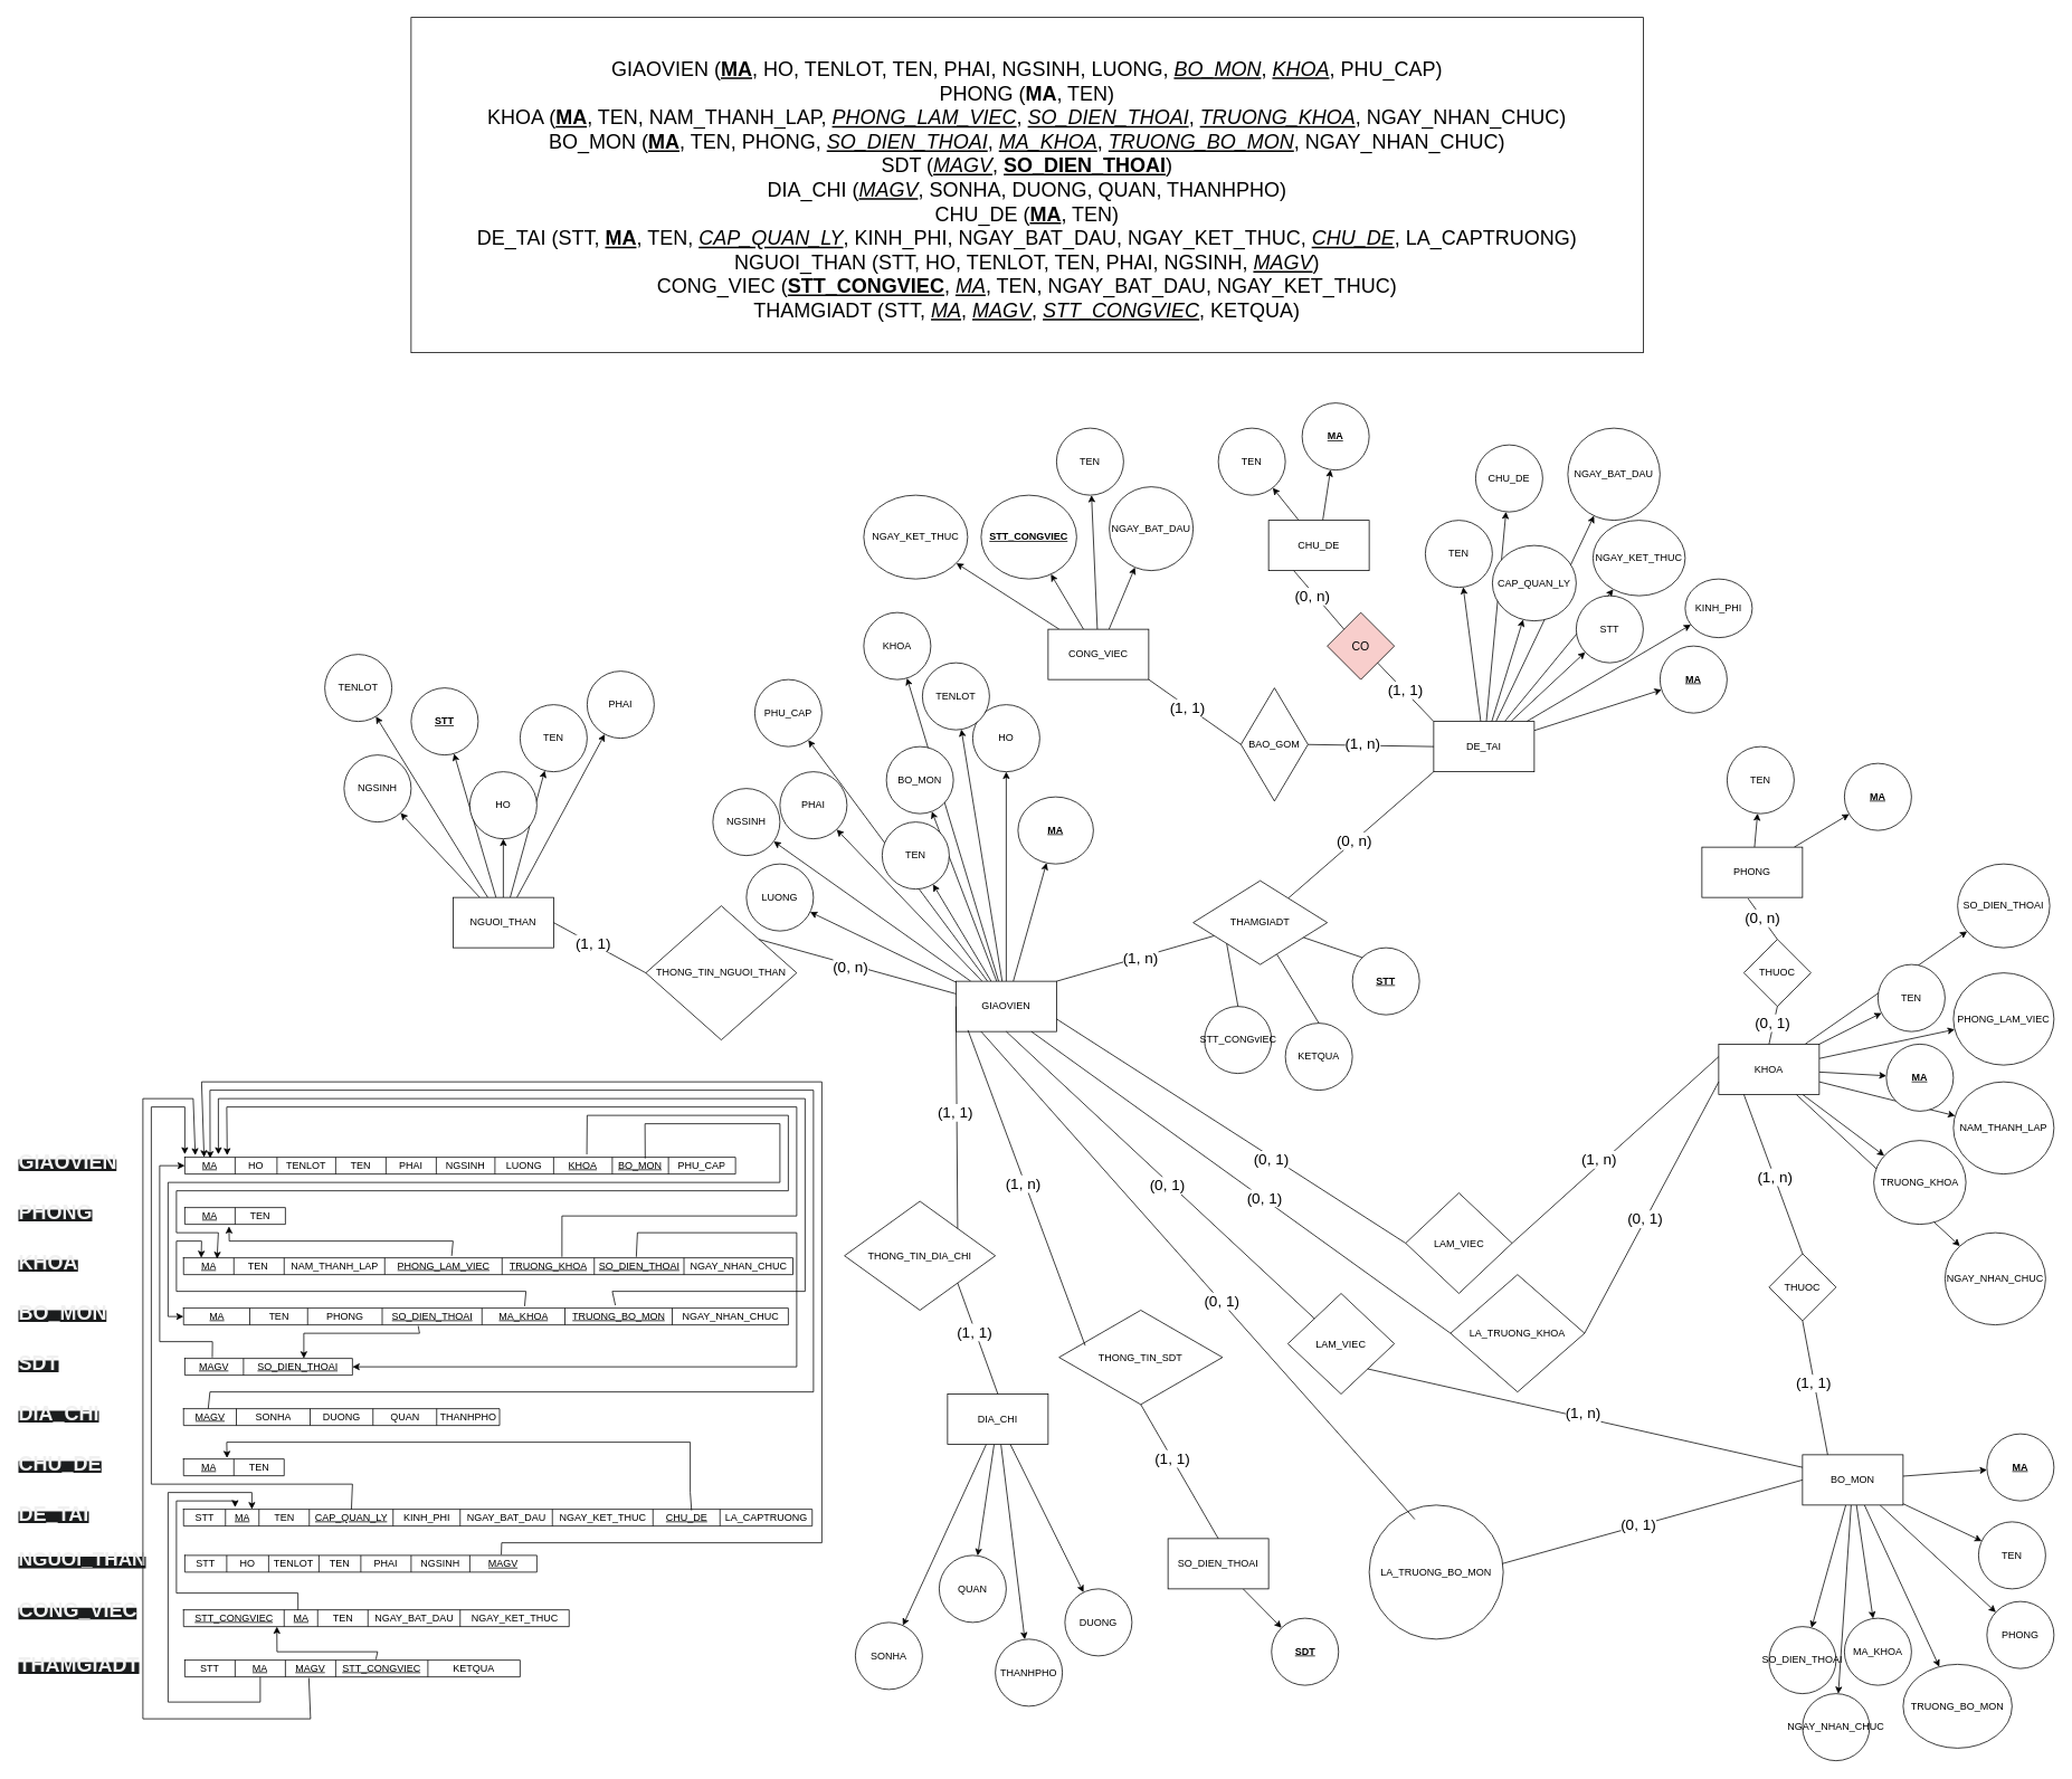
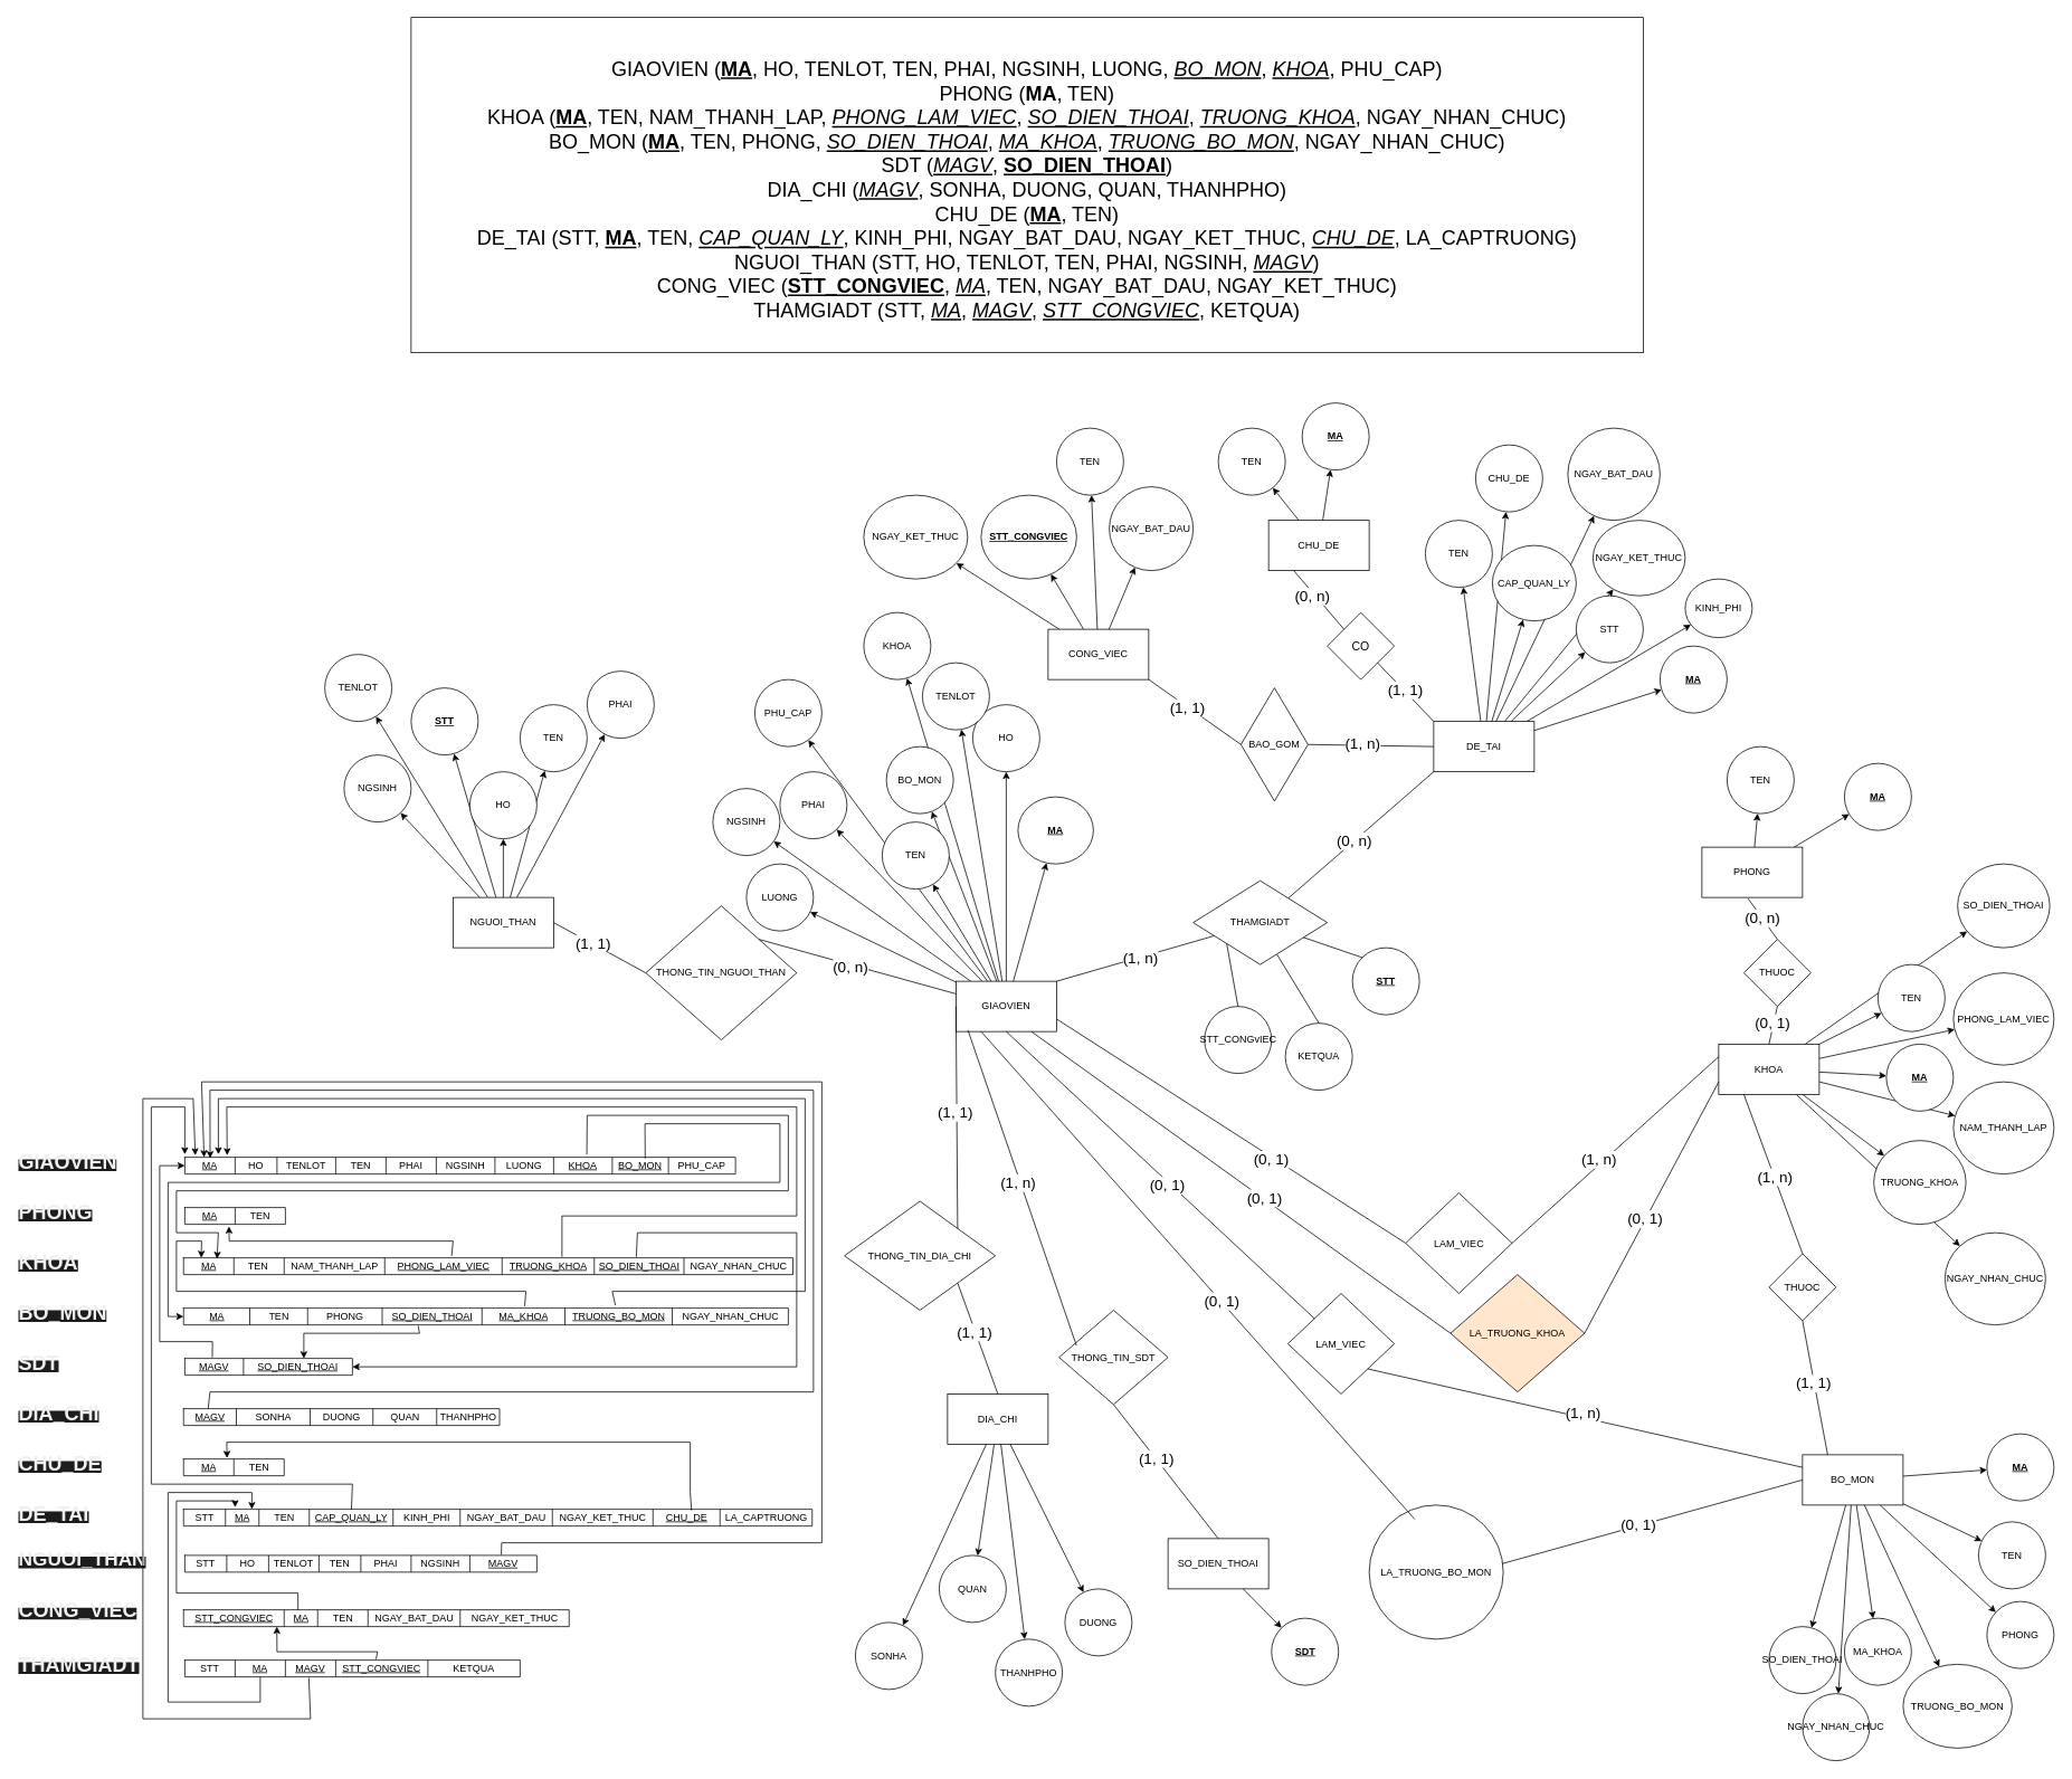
- <mxCell id="136" value="&lt;font style=&quot;font-size: 14px;&quot;&gt;CO&lt;/font&gt;" style="rhombus;whiteSpace=wrap;html=1;fillColor=#f8cecc;" parent="1" vertex="1"><mxGeometry x="1583" y="730" width="80" height="80" as="geometry" /></mxCell>
+ <mxCell id="136" value="&lt;font style=&quot;font-size: 14px;&quot;&gt;CO&lt;/font&gt;" style="rhombus;whiteSpace=wrap;html=1;" parent="1" vertex="1"><mxGeometry x="1583" y="730" width="80" height="80" as="geometry" /></mxCell>
- <mxCell id="168" value="LA_TRUONG_KHOA" style="rhombus;whiteSpace=wrap;html=1;" parent="1" vertex="1"><mxGeometry x="1730" y="1520" width="160" height="140" as="geometry" /></mxCell>
+ <mxCell id="168" value="LA_TRUONG_KHOA" style="rhombus;whiteSpace=wrap;html=1;fillColor=#ffe6cc;" parent="1" vertex="1"><mxGeometry x="1730" y="1520" width="160" height="140" as="geometry" /></mxCell>
- <mxCell id="116" value="THONG_TIN_SDT" style="rhombus;whiteSpace=wrap;html=1;" parent="1" vertex="1"><mxGeometry x="1263" y="1562.5" width="195" height="112.5" as="geometry" /></mxCell>
+ <mxCell id="116" value="THONG_TIN_SDT" style="rhombus;whiteSpace=wrap;html=1;" parent="1" vertex="1"><mxGeometry x="1263" y="1562.5" width="130" height="112.5" as="geometry" /></mxCell>
